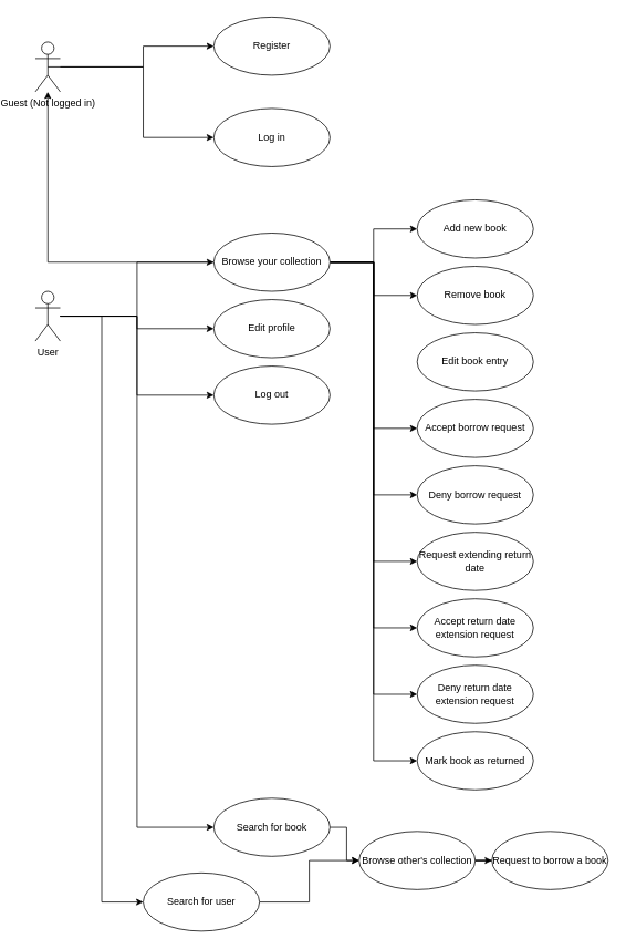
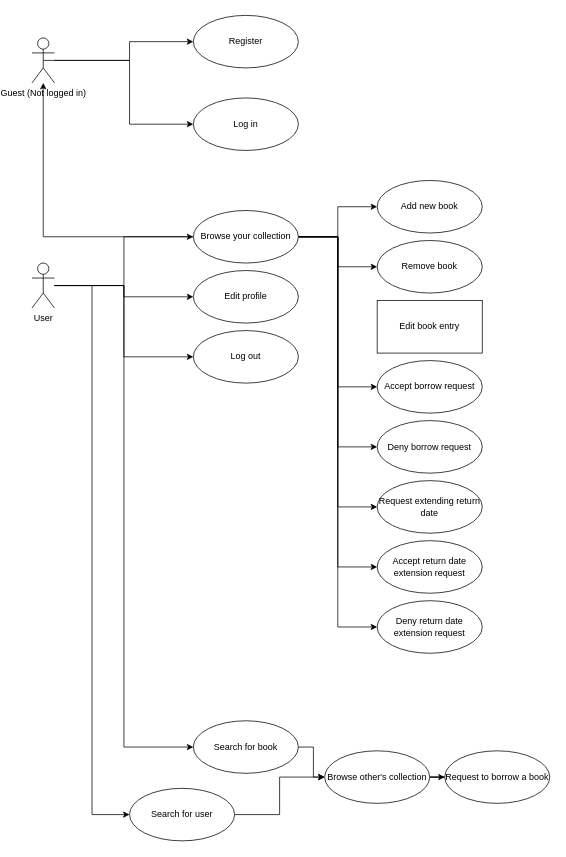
- <mxCell id="30" value="Edit book entry" style="ellipse;whiteSpace=wrap;html=1;" vertex="1" parent="1"><mxGeometry x="480" y="400" width="140" height="70" as="geometry" /></mxCell>
+ <mxCell id="30" value="Edit book entry" style="whiteSpace=wrap;html=1;rounded=0;" vertex="1" parent="1"><mxGeometry x="480" y="400" width="140" height="70" as="geometry" /></mxCell>
- <mxCell id="18" style="edgeStyle=orthogonalEdgeStyle;rounded=0;orthogonalLoop=1;jettySize=auto;html=1;entryX=0;entryY=0.5;entryDx=0;entryDy=0;" edge="1" parent="1" source="22" target="37"><mxGeometry relative="1" as="geometry" /></mxCell>
- <mxCell id="37" value="Mark book as returned" style="ellipse;whiteSpace=wrap;html=1;" vertex="1" parent="1"><mxGeometry x="480" y="880" width="140" height="70" as="geometry" /></mxCell>
